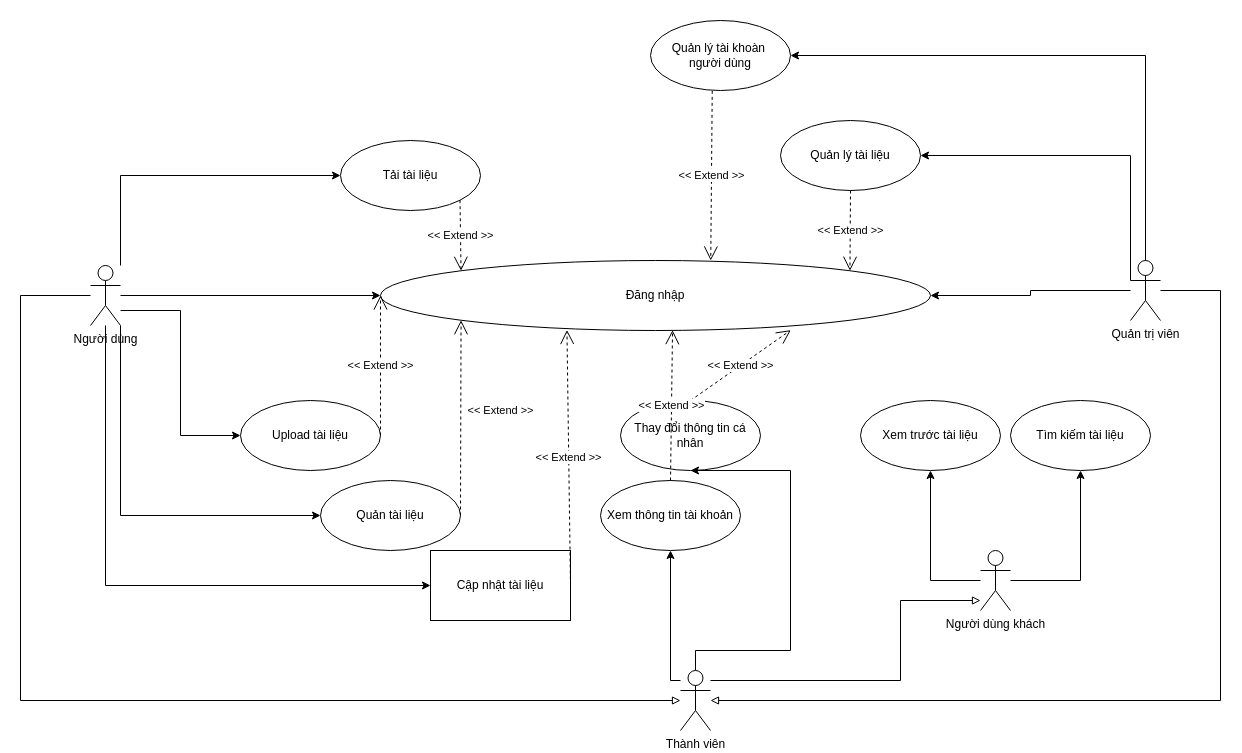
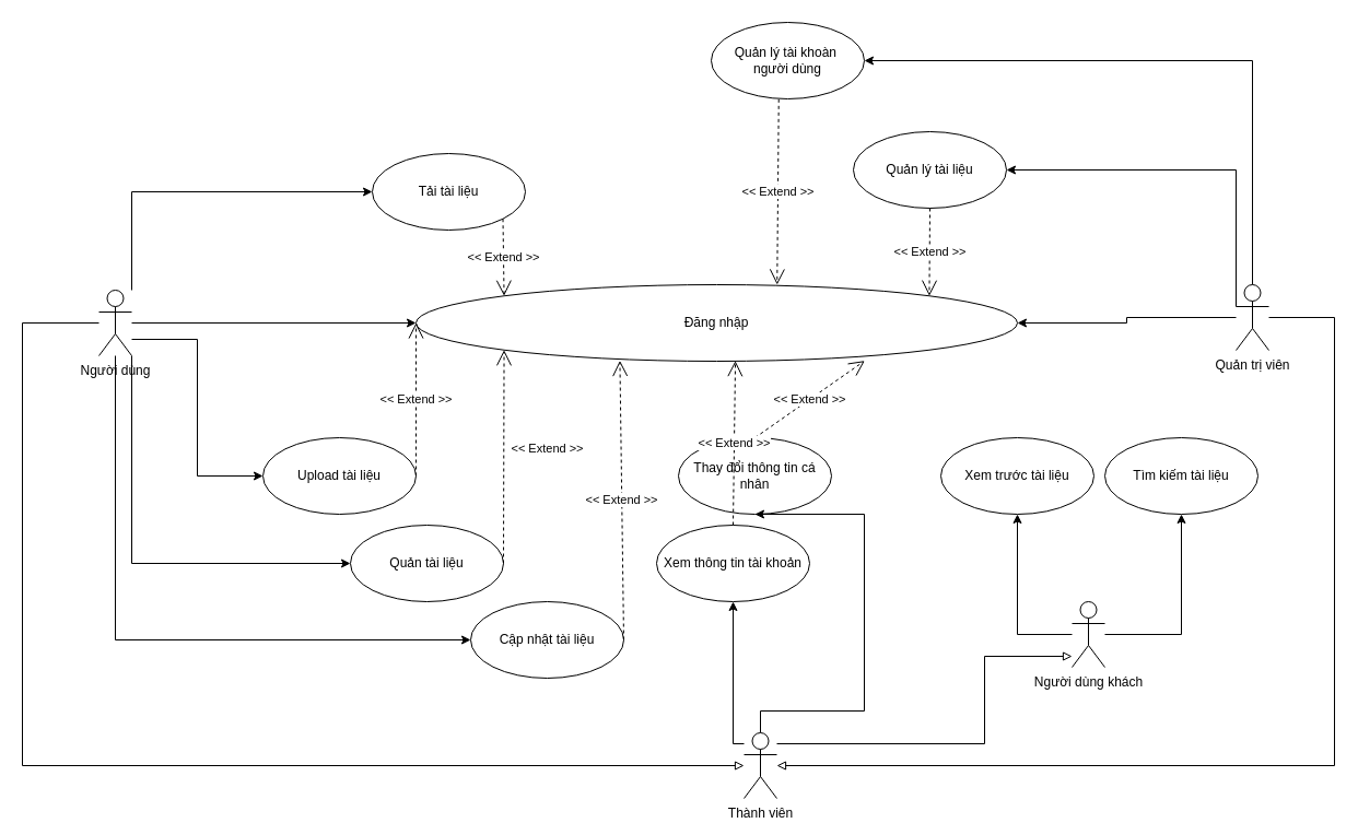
- <mxCell id="12" value="Cập nhật tài liệu" style="whiteSpace=wrap;html=1;rounded=0;" vertex="1" parent="1"><mxGeometry x="430" y="550" width="140" height="70" as="geometry" /></mxCell>
+ <mxCell id="12" value="Cập nhật tài liệu" style="ellipse;whiteSpace=wrap;html=1;" vertex="1" parent="1"><mxGeometry x="430" y="550" width="140" height="70" as="geometry" /></mxCell>
